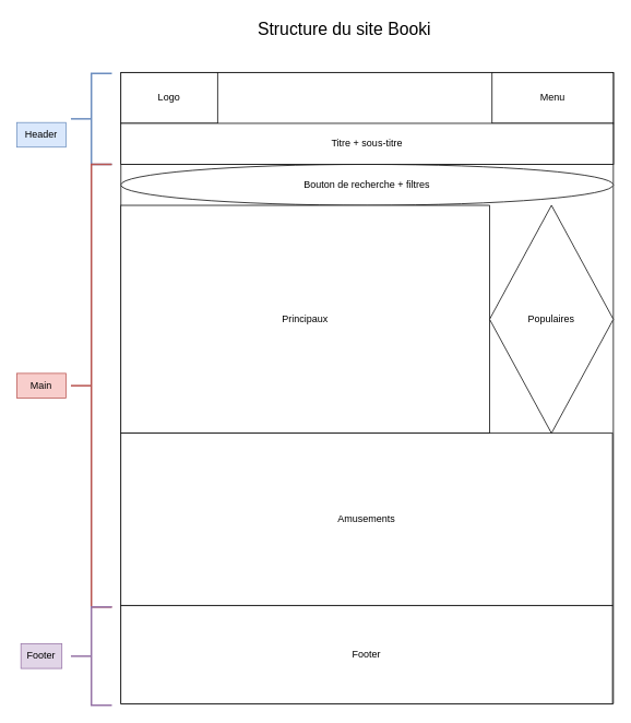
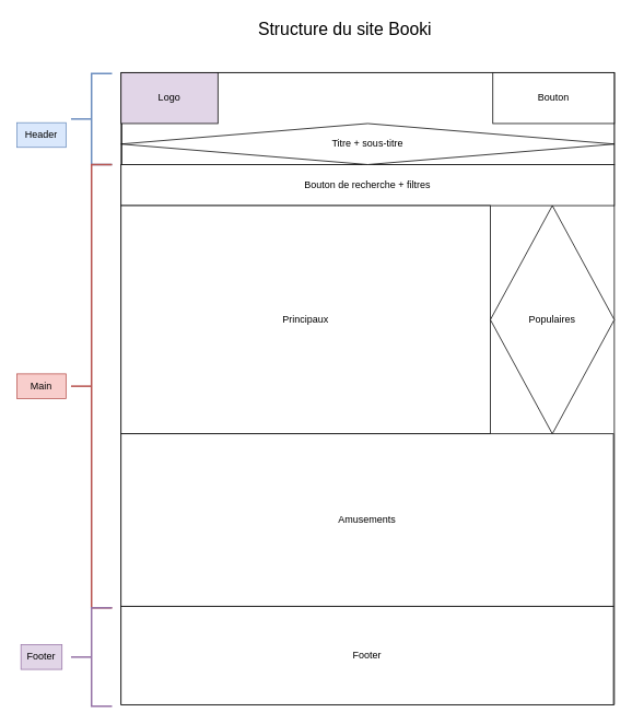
- <mxCell id="10" value="Logo" style="rounded=0;whiteSpace=wrap;html=1;" parent="1" vertex="1"><mxGeometry x="147" y="88" width="118" height="62" as="geometry" /></mxCell>
+ <mxCell id="10" value="Logo" style="rounded=0;whiteSpace=wrap;html=1;fillColor=#e1d5e7;" parent="1" vertex="1"><mxGeometry x="147" y="88" width="118" height="62" as="geometry" /></mxCell>
- <mxCell id="11" value="Menu" style="rounded=0;whiteSpace=wrap;html=1;" parent="1" vertex="1"><mxGeometry x="600" y="88" width="148" height="62" as="geometry" /></mxCell>
+ <mxCell id="11" value="Bouton" style="rounded=0;whiteSpace=wrap;html=1;" parent="1" vertex="1"><mxGeometry x="600" y="88" width="148" height="62" as="geometry" /></mxCell>
- <mxCell id="12" value="Titre + sous-titre" style="rounded=0;whiteSpace=wrap;html=1;" parent="1" vertex="1"><mxGeometry x="147" y="150" width="601" height="50" as="geometry" /></mxCell>
+ <mxCell id="12" value="Titre + sous-titre" style="rhombus;whiteSpace=wrap;html=1;" parent="1" vertex="1"><mxGeometry x="147" y="150" width="601" height="50" as="geometry" /></mxCell>
- <mxCell id="5" value="Bouton de recherche + filtres" style="ellipse;whiteSpace=wrap;html=1;" parent="2" vertex="1"><mxGeometry y="112" width="601" height="50" as="geometry" /></mxCell>
+ <mxCell id="5" value="Bouton de recherche + filtres" style="rounded=0;whiteSpace=wrap;html=1;" parent="2" vertex="1"><mxGeometry y="112" width="601" height="50" as="geometry" /></mxCell>
